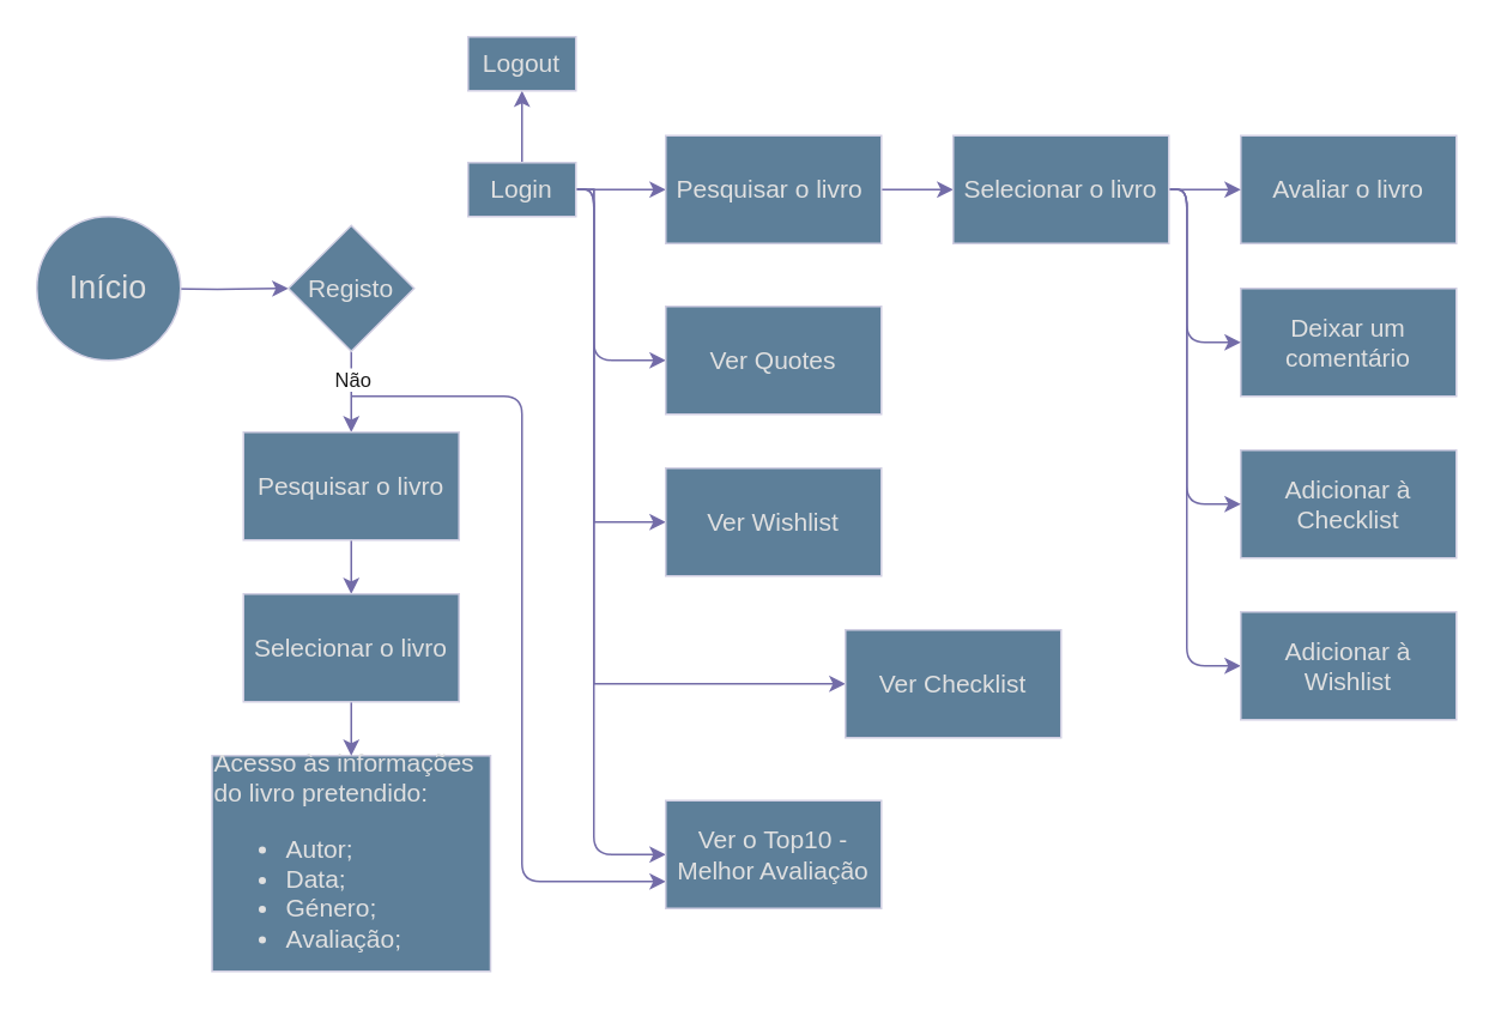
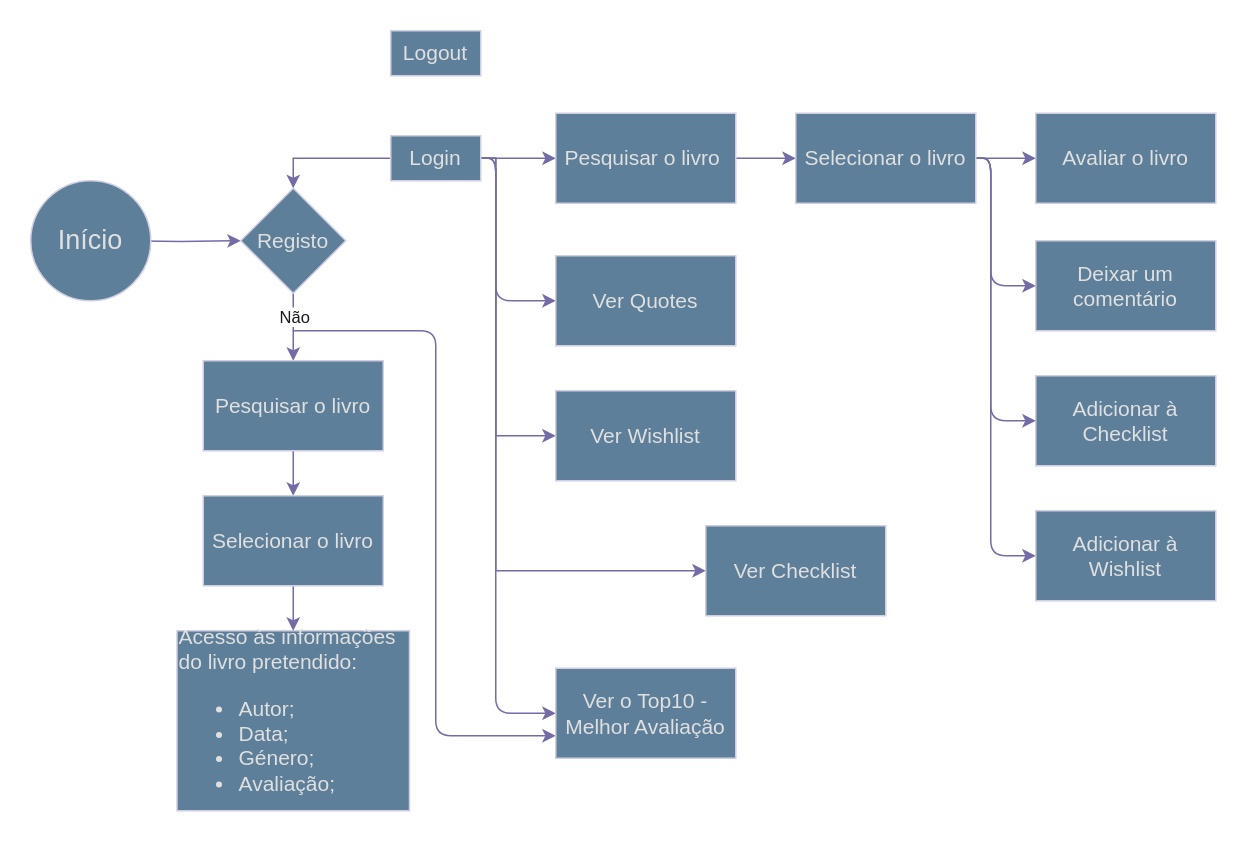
- <mxCell id="13" value="" style="edgeStyle=orthogonalEdgeStyle;rounded=0;orthogonalLoop=1;jettySize=auto;html=1;strokeColor=#736CA8;fontColor=#1A1A1A;" parent="1" source="14" target="35" edge="1"><mxGeometry relative="1" as="geometry" /></mxCell>
+ <mxCell id="13" value="" style="edgeStyle=orthogonalEdgeStyle;rounded=0;orthogonalLoop=1;jettySize=auto;html=1;strokeColor=#736CA8;fontColor=#1A1A1A;" parent="1" source="14" target="5" edge="1"><mxGeometry relative="1" as="geometry" /></mxCell>
